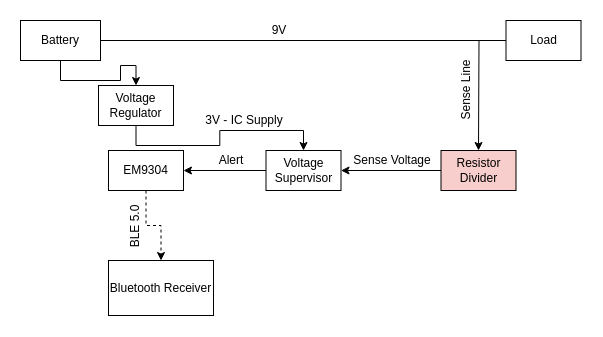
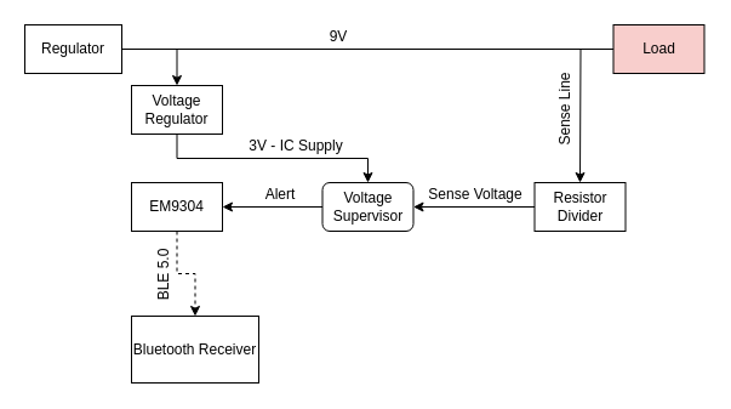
- <mxCell id="4" value="Battery" style="rounded=0;whiteSpace=wrap;html=1;" parent="1" vertex="1"><mxGeometry x="20" y="20" width="80" height="40" as="geometry" /></mxCell>
+ <mxCell id="4" value="Regulator" style="rounded=0;whiteSpace=wrap;html=1;" parent="1" vertex="1"><mxGeometry x="20" y="20" width="80" height="40" as="geometry" /></mxCell>
- <mxCell id="11" value="Load" style="rounded=0;whiteSpace=wrap;html=1;" parent="1" vertex="1"><mxGeometry x="505.5" y="20" width="75" height="40" as="geometry" /></mxCell>
+ <mxCell id="11" value="Load" style="rounded=0;whiteSpace=wrap;html=1;fillColor=#f8cecc;" parent="1" vertex="1"><mxGeometry x="505.5" y="20" width="75" height="40" as="geometry" /></mxCell>
- <mxCell id="6" value="Voltage Regulator" style="rounded=0;whiteSpace=wrap;html=1;" parent="1" vertex="1"><mxGeometry x="98" y="85" width="75" height="40" as="geometry" /></mxCell>
+ <mxCell id="6" value="Voltage Regulator" style="rounded=0;whiteSpace=wrap;html=1;" parent="1" vertex="1"><mxGeometry x="108" y="70" width="75" height="40" as="geometry" /></mxCell>
- <mxCell id="16" value="Voltage Supervisor" style="rounded=0;whiteSpace=wrap;html=1;" vertex="1" parent="1"><mxGeometry x="265.5" y="150" width="75" height="40" as="geometry" /></mxCell>
+ <mxCell id="16" value="Voltage Supervisor" style="whiteSpace=wrap;html=1;rounded=1;" vertex="1" parent="1"><mxGeometry x="265.5" y="150" width="75" height="40" as="geometry" /></mxCell>
- <mxCell id="17" value="Resistor Divider" style="rounded=0;whiteSpace=wrap;html=1;fillColor=#f8cecc;" vertex="1" parent="1"><mxGeometry x="440.5" y="150" width="75" height="40" as="geometry" /></mxCell>
+ <mxCell id="17" value="Resistor Divider" style="rounded=0;whiteSpace=wrap;html=1;" vertex="1" parent="1"><mxGeometry x="440.5" y="150" width="75" height="40" as="geometry" /></mxCell>
